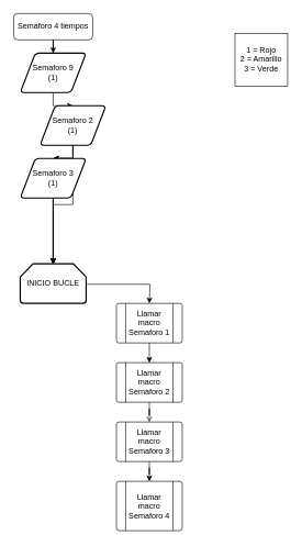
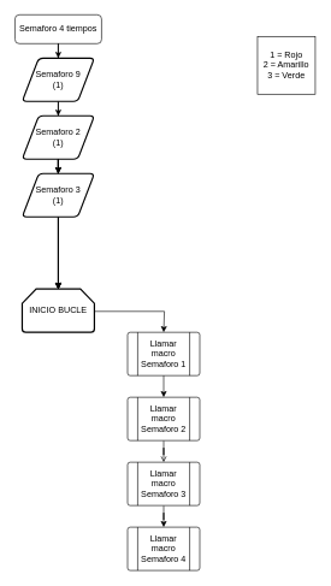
- <mxCell id="13" value="Semaforo 2&lt;div&gt;(1)&lt;/div&gt;" style="shape=parallelogram;html=1;strokeWidth=2;perimeter=parallelogramPerimeter;whiteSpace=wrap;rounded=1;arcSize=12;size=0.23;" vertex="1" parent="1"><mxGeometry x="60" y="160" width="100" height="60" as="geometry" /></mxCell>
+ <mxCell id="13" value="Semaforo 2&lt;div&gt;(1)&lt;/div&gt;" style="shape=parallelogram;html=1;strokeWidth=2;perimeter=parallelogramPerimeter;whiteSpace=wrap;rounded=1;arcSize=12;size=0.23;" vertex="1" parent="1"><mxGeometry x="30" y="160" width="100" height="60" as="geometry" /></mxCell>
- <mxCell id="27" value="&lt;div style=&quot;&quot;&gt;Llamar macro&lt;/div&gt;&lt;div style=&quot;&quot;&gt;Semaforo 4&lt;/div&gt;" style="verticalLabelPosition=middle;verticalAlign=middle;html=1;shape=process;whiteSpace=wrap;rounded=1;size=0.14;arcSize=6;align=center;labelPosition=center;" vertex="1" parent="1"><mxGeometry x="176" y="730" width="100" height="75" as="geometry" /></mxCell>
+ <mxCell id="27" value="&lt;div style=&quot;&quot;&gt;Llamar macro&lt;/div&gt;&lt;div style=&quot;&quot;&gt;Semaforo 4&lt;/div&gt;" style="verticalLabelPosition=middle;verticalAlign=middle;html=1;shape=process;whiteSpace=wrap;rounded=1;size=0.14;arcSize=6;align=center;labelPosition=center;" vertex="1" parent="1"><mxGeometry x="176" y="730" width="100" height="60" as="geometry" /></mxCell>
